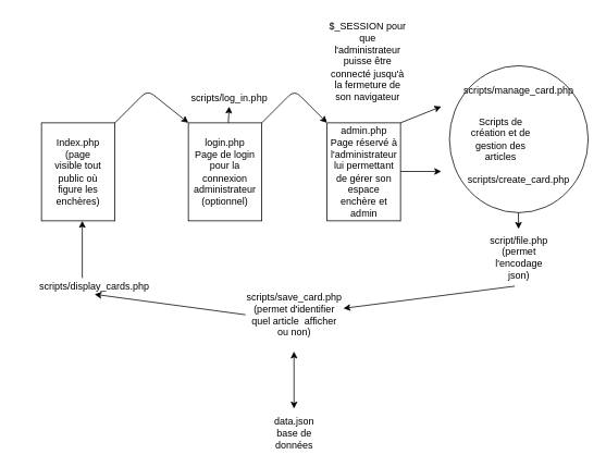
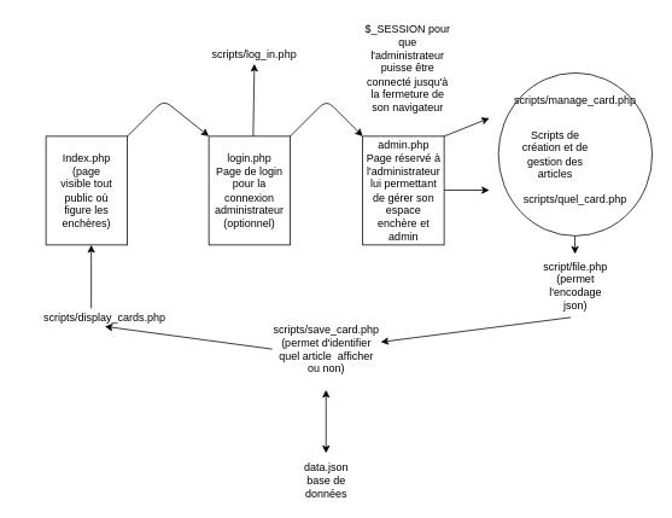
- <mxCell id="16" value="&lt;div&gt;scripts/log_in.php&lt;/div&gt;" style="text;html=1;strokeColor=none;fillColor=none;align=center;verticalAlign=middle;whiteSpace=wrap;rounded=0;" vertex="1" parent="1"><mxGeometry x="230" y="110" width="101" height="20" as="geometry" /></mxCell>
+ <mxCell id="16" value="&lt;div&gt;scripts/log_in.php&lt;/div&gt;" style="text;html=1;strokeColor=none;fillColor=none;align=center;verticalAlign=middle;whiteSpace=wrap;rounded=0;" vertex="1" parent="1"><mxGeometry x="230" y="50" width="101" height="20" as="geometry" /></mxCell>
- <mxCell id="14" value="scripts/create_card.php" style="text;html=1;strokeColor=none;fillColor=none;align=center;verticalAlign=middle;whiteSpace=wrap;rounded=0;" vertex="1" parent="1"><mxGeometry x="565" y="210" width="140" height="20" as="geometry" /></mxCell>
+ <mxCell id="14" value="scripts/quel_card.php" style="text;html=1;strokeColor=none;fillColor=none;align=center;verticalAlign=middle;whiteSpace=wrap;rounded=0;" vertex="1" parent="1"><mxGeometry x="565" y="210" width="140" height="20" as="geometry" /></mxCell>
